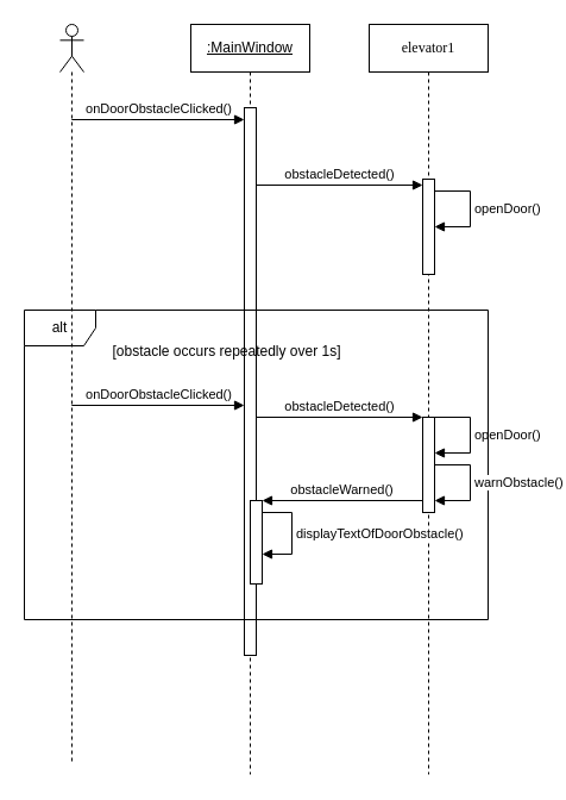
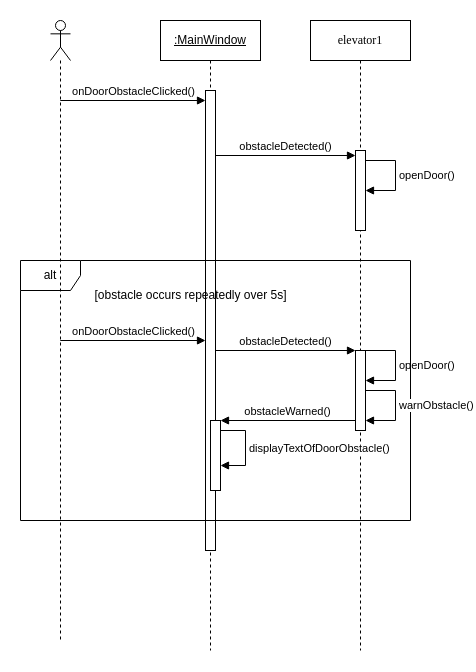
- <mxCell id="10" value="[obstacle occurs repeatedly over 1s]" style="text;html=1;align=center;verticalAlign=middle;resizable=0;points=[];autosize=1;strokeColor=none;fillColor=none;" parent="1" vertex="1"><mxGeometry x="80" y="280" width="220" height="30" as="geometry" /></mxCell>
+ <mxCell id="10" value="[obstacle occurs repeatedly over 5s]" style="text;html=1;align=center;verticalAlign=middle;resizable=0;points=[];autosize=1;strokeColor=none;fillColor=none;" parent="1" vertex="1"><mxGeometry x="80" y="280" width="220" height="30" as="geometry" /></mxCell>
